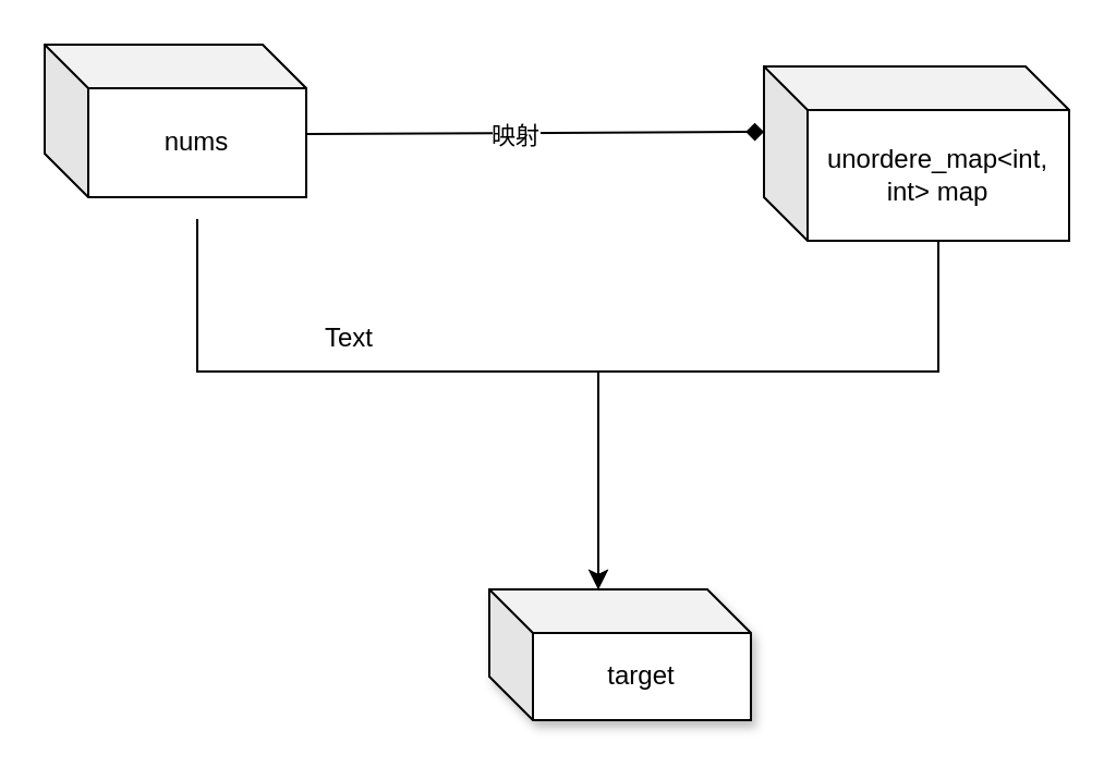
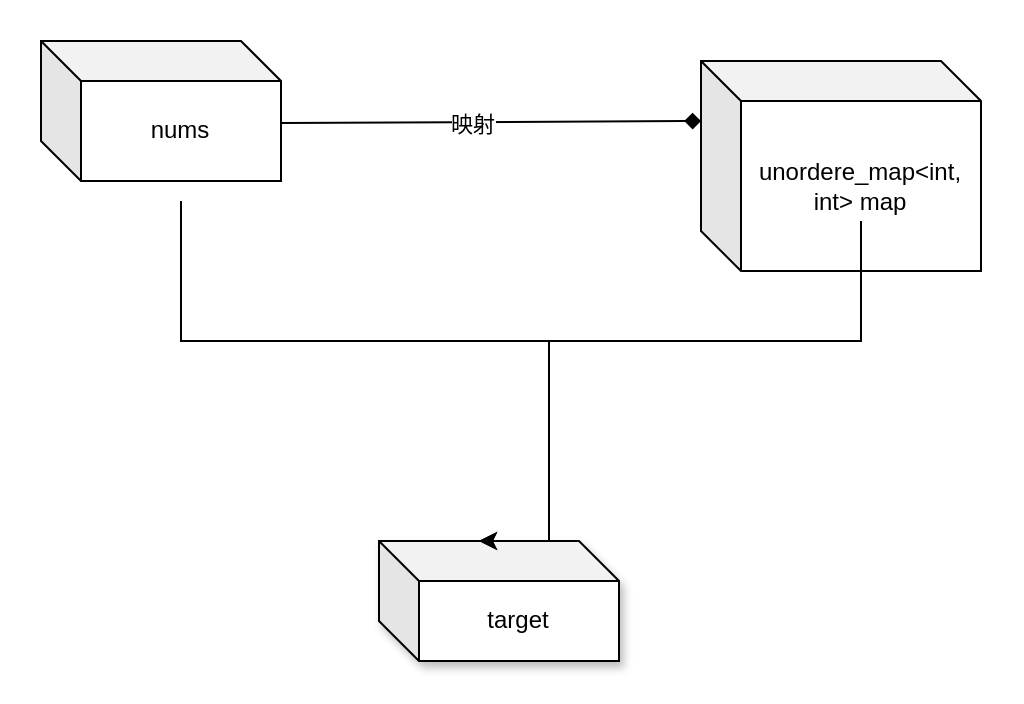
- <mxCell id="4" value="unordere_map&amp;lt;int, int&amp;gt; map" style="shape=cube;whiteSpace=wrap;html=1;boundedLbl=1;backgroundOutline=1;darkOpacity=0.05;darkOpacity2=0.1;" vertex="1" parent="1"><mxGeometry x="350" y="30" width="140" height="80" as="geometry" /></mxCell>
+ <mxCell id="4" value="unordere_map&amp;lt;int, int&amp;gt; map" style="shape=cube;whiteSpace=wrap;html=1;boundedLbl=1;backgroundOutline=1;darkOpacity=0.05;darkOpacity2=0.1;" vertex="1" parent="1"><mxGeometry x="350" y="30" width="140" height="105" as="geometry" /></mxCell>
- <mxCell id="9" value="Text" style="text;html=1;strokeColor=none;fillColor=none;align=center;verticalAlign=middle;whiteSpace=wrap;rounded=0;" vertex="1" parent="1"><mxGeometry x="130" y="140" width="60" height="30" as="geometry" /></mxCell>
- <mxCell id="2" value="target" style="shape=cube;whiteSpace=wrap;html=1;boundedLbl=1;backgroundOutline=1;darkOpacity=0.05;darkOpacity2=0.1;shadow=1;" vertex="1" parent="1"><mxGeometry x="224" y="270" width="120" height="60" as="geometry" /></mxCell>
+ <mxCell id="2" value="target" style="shape=cube;whiteSpace=wrap;html=1;boundedLbl=1;backgroundOutline=1;darkOpacity=0.05;darkOpacity2=0.1;shadow=1;" vertex="1" parent="1"><mxGeometry x="189" y="270" width="120" height="60" as="geometry" /></mxCell>
